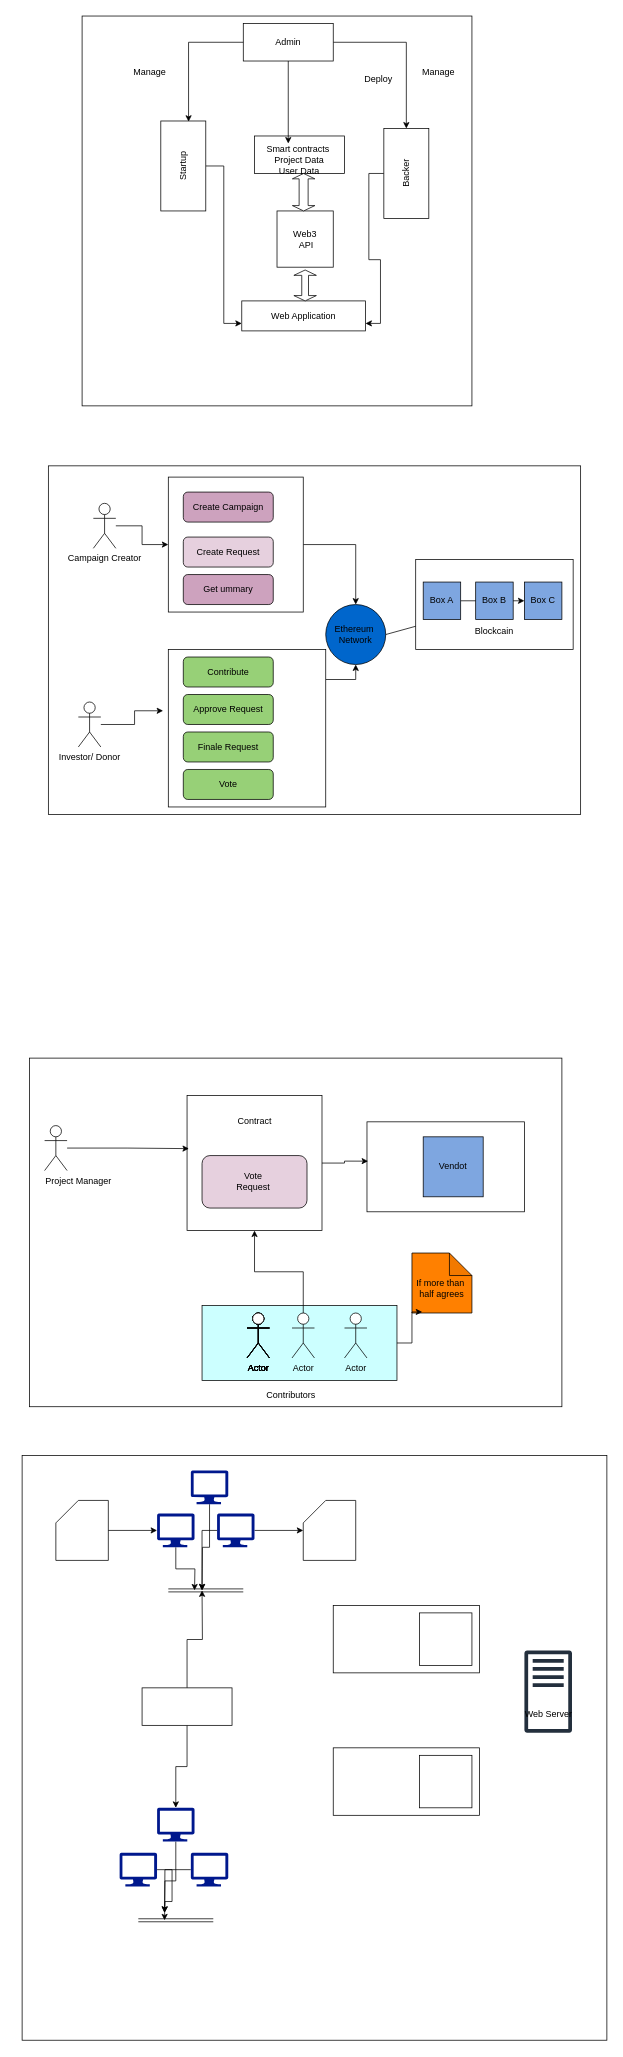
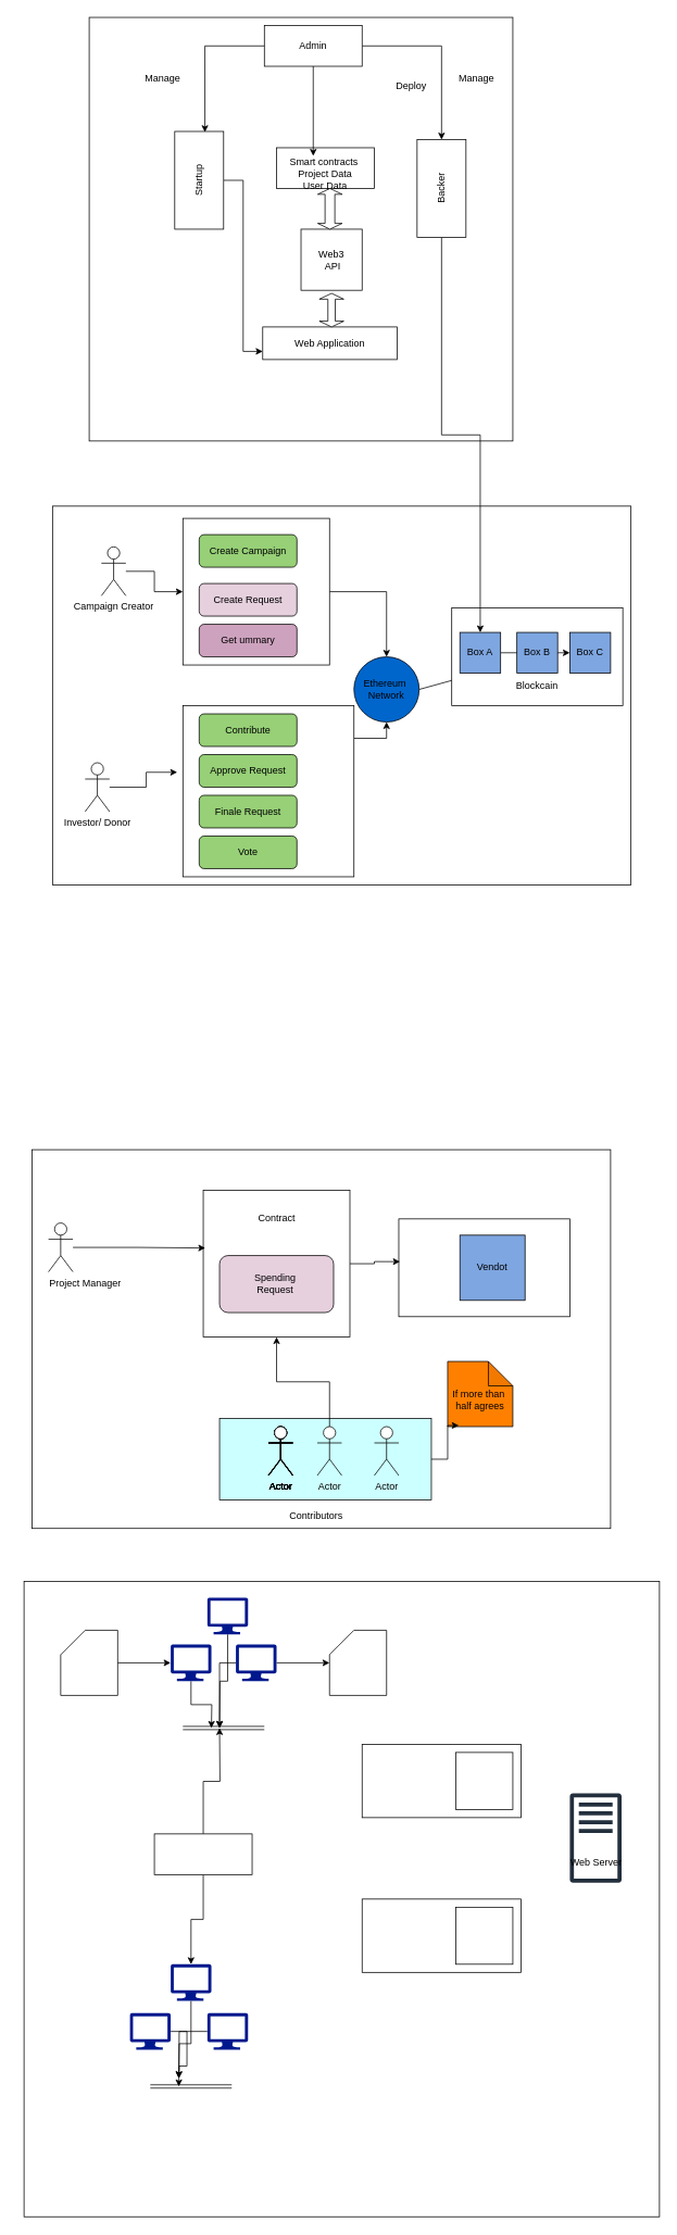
- <mxCell id="80" style="edgeStyle=orthogonalEdgeStyle;rounded=0;orthogonalLoop=1;jettySize=auto;html=1;entryX=1;entryY=0.75;entryDx=0;entryDy=0;" edge="1" parent="1" source="81" target="85"><mxGeometry relative="1" as="geometry" /></mxCell>
+ <mxCell id="80" style="edgeStyle=orthogonalEdgeStyle;rounded=0;orthogonalLoop=1;jettySize=auto;html=1;" edge="1" parent="1" source="81" target="26"><mxGeometry relative="1" as="geometry" /></mxCell>
- <mxCell id="15" value="Create Campaign" style="rounded=1;whiteSpace=wrap;html=1;shadow=0;fillColor=#CDA2BE;" parent="1" vertex="1"><mxGeometry x="235" y="655" width="120" height="40" as="geometry" /></mxCell>
+ <mxCell id="15" value="Create Campaign" style="rounded=1;whiteSpace=wrap;html=1;shadow=0;fillColor=#97d077;" parent="1" vertex="1"><mxGeometry x="235" y="655" width="120" height="40" as="geometry" /></mxCell>
- <mxCell id="5" value="Vote&amp;nbsp;&lt;br&gt;Request&amp;nbsp;" style="rounded=1;whiteSpace=wrap;html=1;fillColor=#E6D0DE;" parent="1" vertex="1"><mxGeometry x="260" y="1540" width="140" height="70" as="geometry" /></mxCell>
+ <mxCell id="5" value="Spending&amp;nbsp;&lt;br&gt;Request&amp;nbsp;" style="rounded=1;whiteSpace=wrap;html=1;fillColor=#E6D0DE;" parent="1" vertex="1"><mxGeometry x="260" y="1540" width="140" height="70" as="geometry" /></mxCell>
